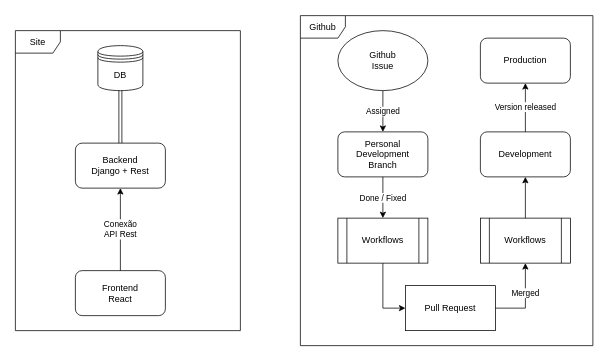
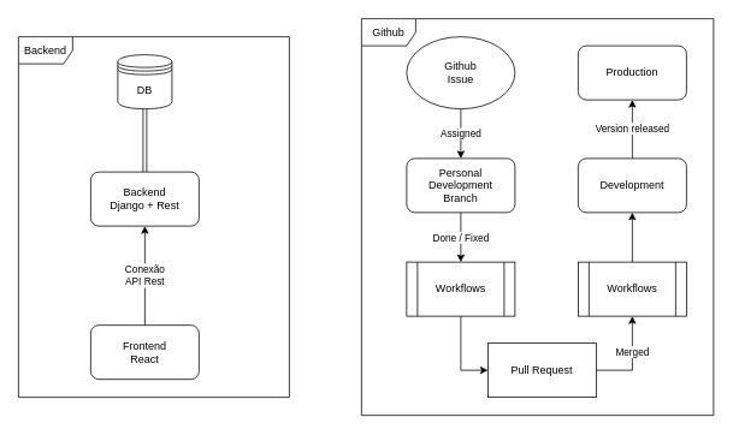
- <mxCell id="8" value="Site" style="shape=umlFrame;whiteSpace=wrap;html=1;pointerEvents=0;" vertex="1" parent="2"><mxGeometry width="300" height="400" as="geometry" /></mxCell>
+ <mxCell id="8" value="Backend" style="shape=umlFrame;whiteSpace=wrap;html=1;pointerEvents=0;" vertex="1" parent="2"><mxGeometry width="300" height="400" as="geometry" /></mxCell>
